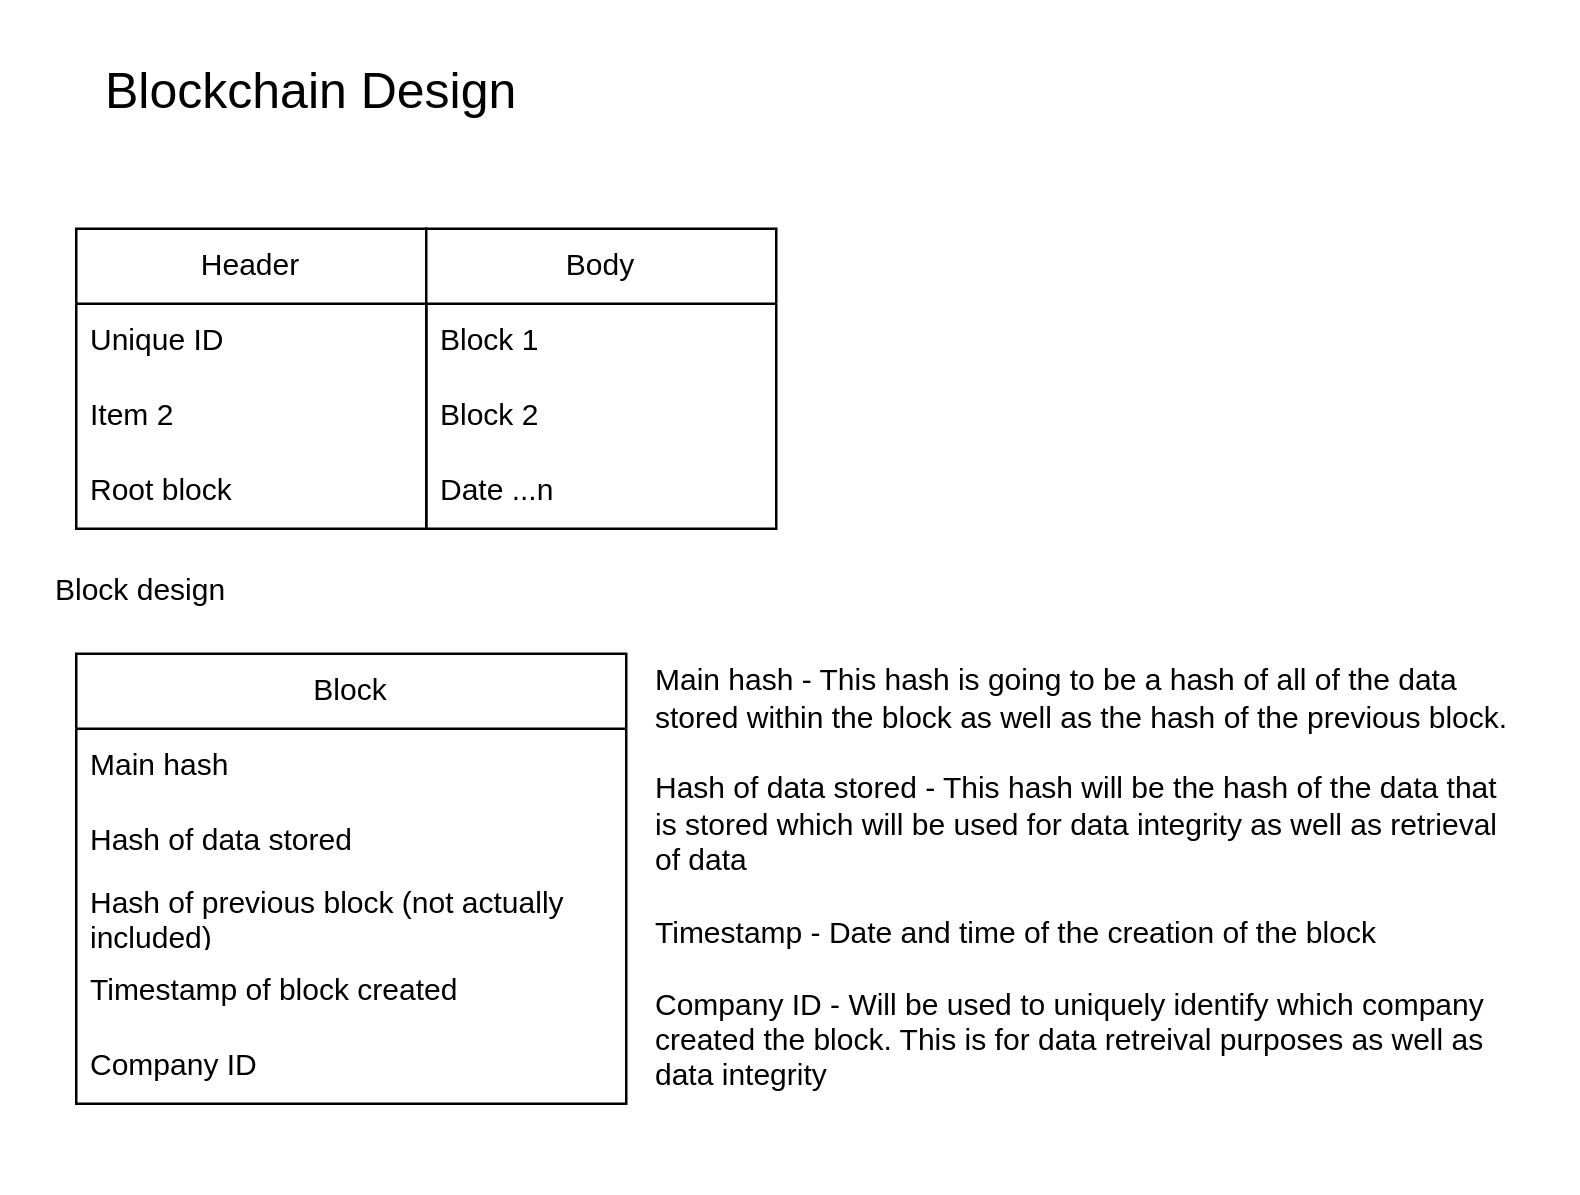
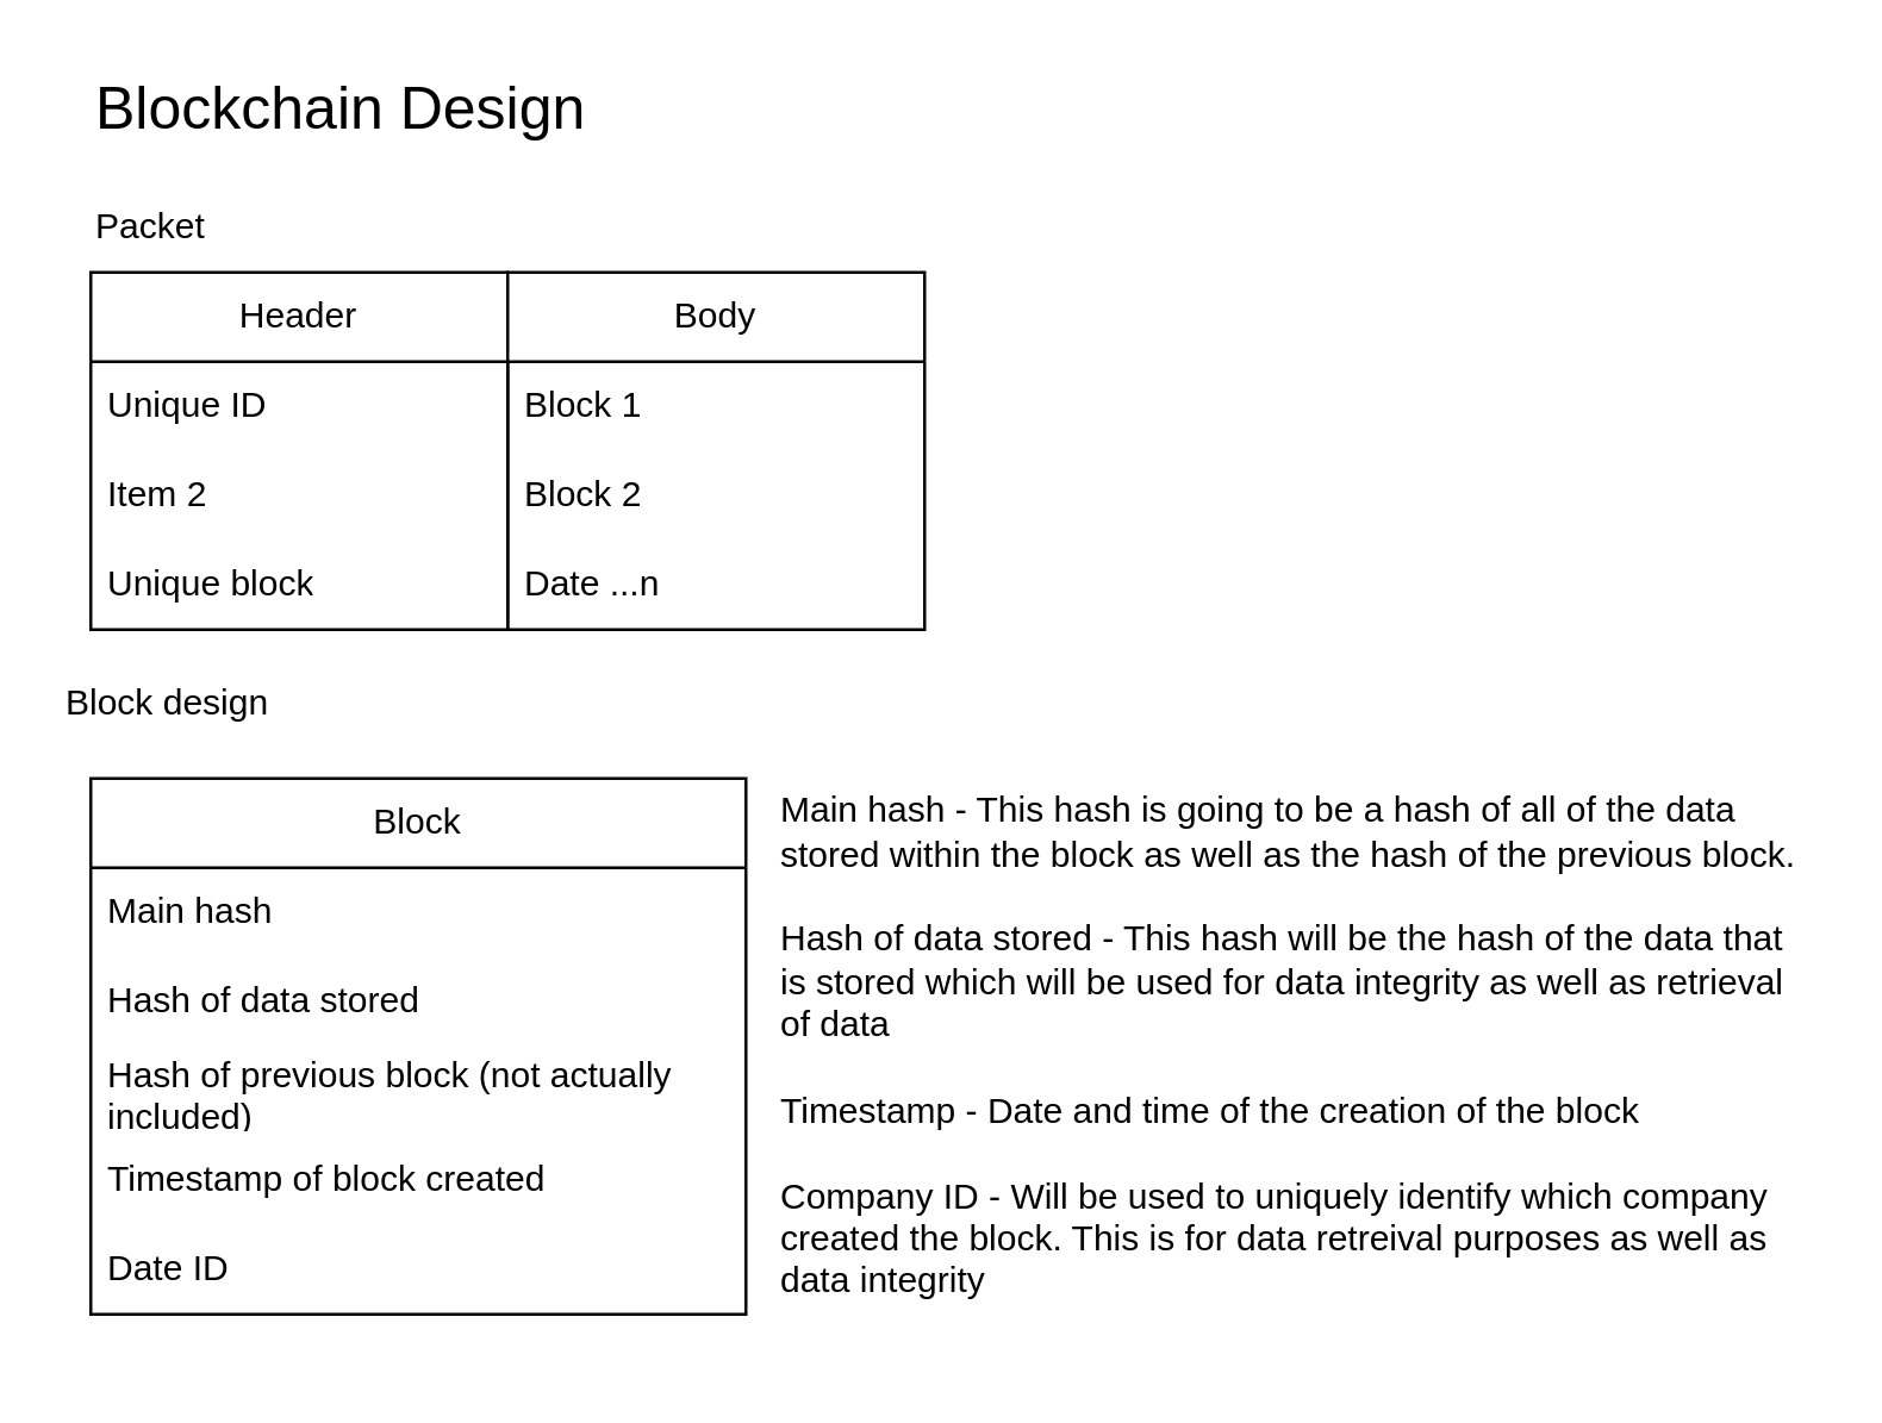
- <mxCell id="2" value="Blockchain Design" style="text;html=1;strokeColor=none;fillColor=none;align=left;verticalAlign=middle;whiteSpace=wrap;rounded=0;fontSize=20;" vertex="1" parent="1"><mxGeometry x="40" y="20" width="170" height="30" as="geometry" /></mxCell>
+ <mxCell id="2" value="Blockchain Design" style="text;html=1;strokeColor=none;fillColor=none;align=left;verticalAlign=middle;whiteSpace=wrap;rounded=0;fontSize=20;" vertex="1" parent="1"><mxGeometry x="30" y="20" width="170" height="30" as="geometry" /></mxCell>
+ <mxCell id="11" value="Packet" style="text;html=1;strokeColor=none;fillColor=none;align=left;verticalAlign=middle;whiteSpace=wrap;rounded=0;fontSize=12;" vertex="1" parent="1"><mxGeometry x="30" y="61" width="60" height="30" as="geometry" /></mxCell>
- <mxCell id="6" value="Root block" style="text;strokeColor=none;fillColor=none;align=left;verticalAlign=middle;spacingLeft=4;spacingRight=4;overflow=hidden;points=[[0,0.5],[1,0.5]];portConstraint=eastwest;rotatable=0;whiteSpace=wrap;html=1;fontSize=12;" vertex="1" parent="3"><mxGeometry y="90" width="140" height="30" as="geometry" /></mxCell>
+ <mxCell id="6" value="Unique block" style="text;strokeColor=none;fillColor=none;align=left;verticalAlign=middle;spacingLeft=4;spacingRight=4;overflow=hidden;points=[[0,0.5],[1,0.5]];portConstraint=eastwest;rotatable=0;whiteSpace=wrap;html=1;fontSize=12;" vertex="1" parent="3"><mxGeometry y="90" width="140" height="30" as="geometry" /></mxCell>
- <mxCell id="18" value="Company ID" style="text;strokeColor=none;fillColor=none;align=left;verticalAlign=middle;spacingLeft=4;spacingRight=4;overflow=hidden;points=[[0,0.5],[1,0.5]];portConstraint=eastwest;rotatable=0;whiteSpace=wrap;html=1;fontSize=12;" vertex="1" parent="13"><mxGeometry y="150" width="220" height="30" as="geometry" /></mxCell>
+ <mxCell id="18" value="Date ID" style="text;strokeColor=none;fillColor=none;align=left;verticalAlign=middle;spacingLeft=4;spacingRight=4;overflow=hidden;points=[[0,0.5],[1,0.5]];portConstraint=eastwest;rotatable=0;whiteSpace=wrap;html=1;fontSize=12;" vertex="1" parent="13"><mxGeometry y="150" width="220" height="30" as="geometry" /></mxCell>
